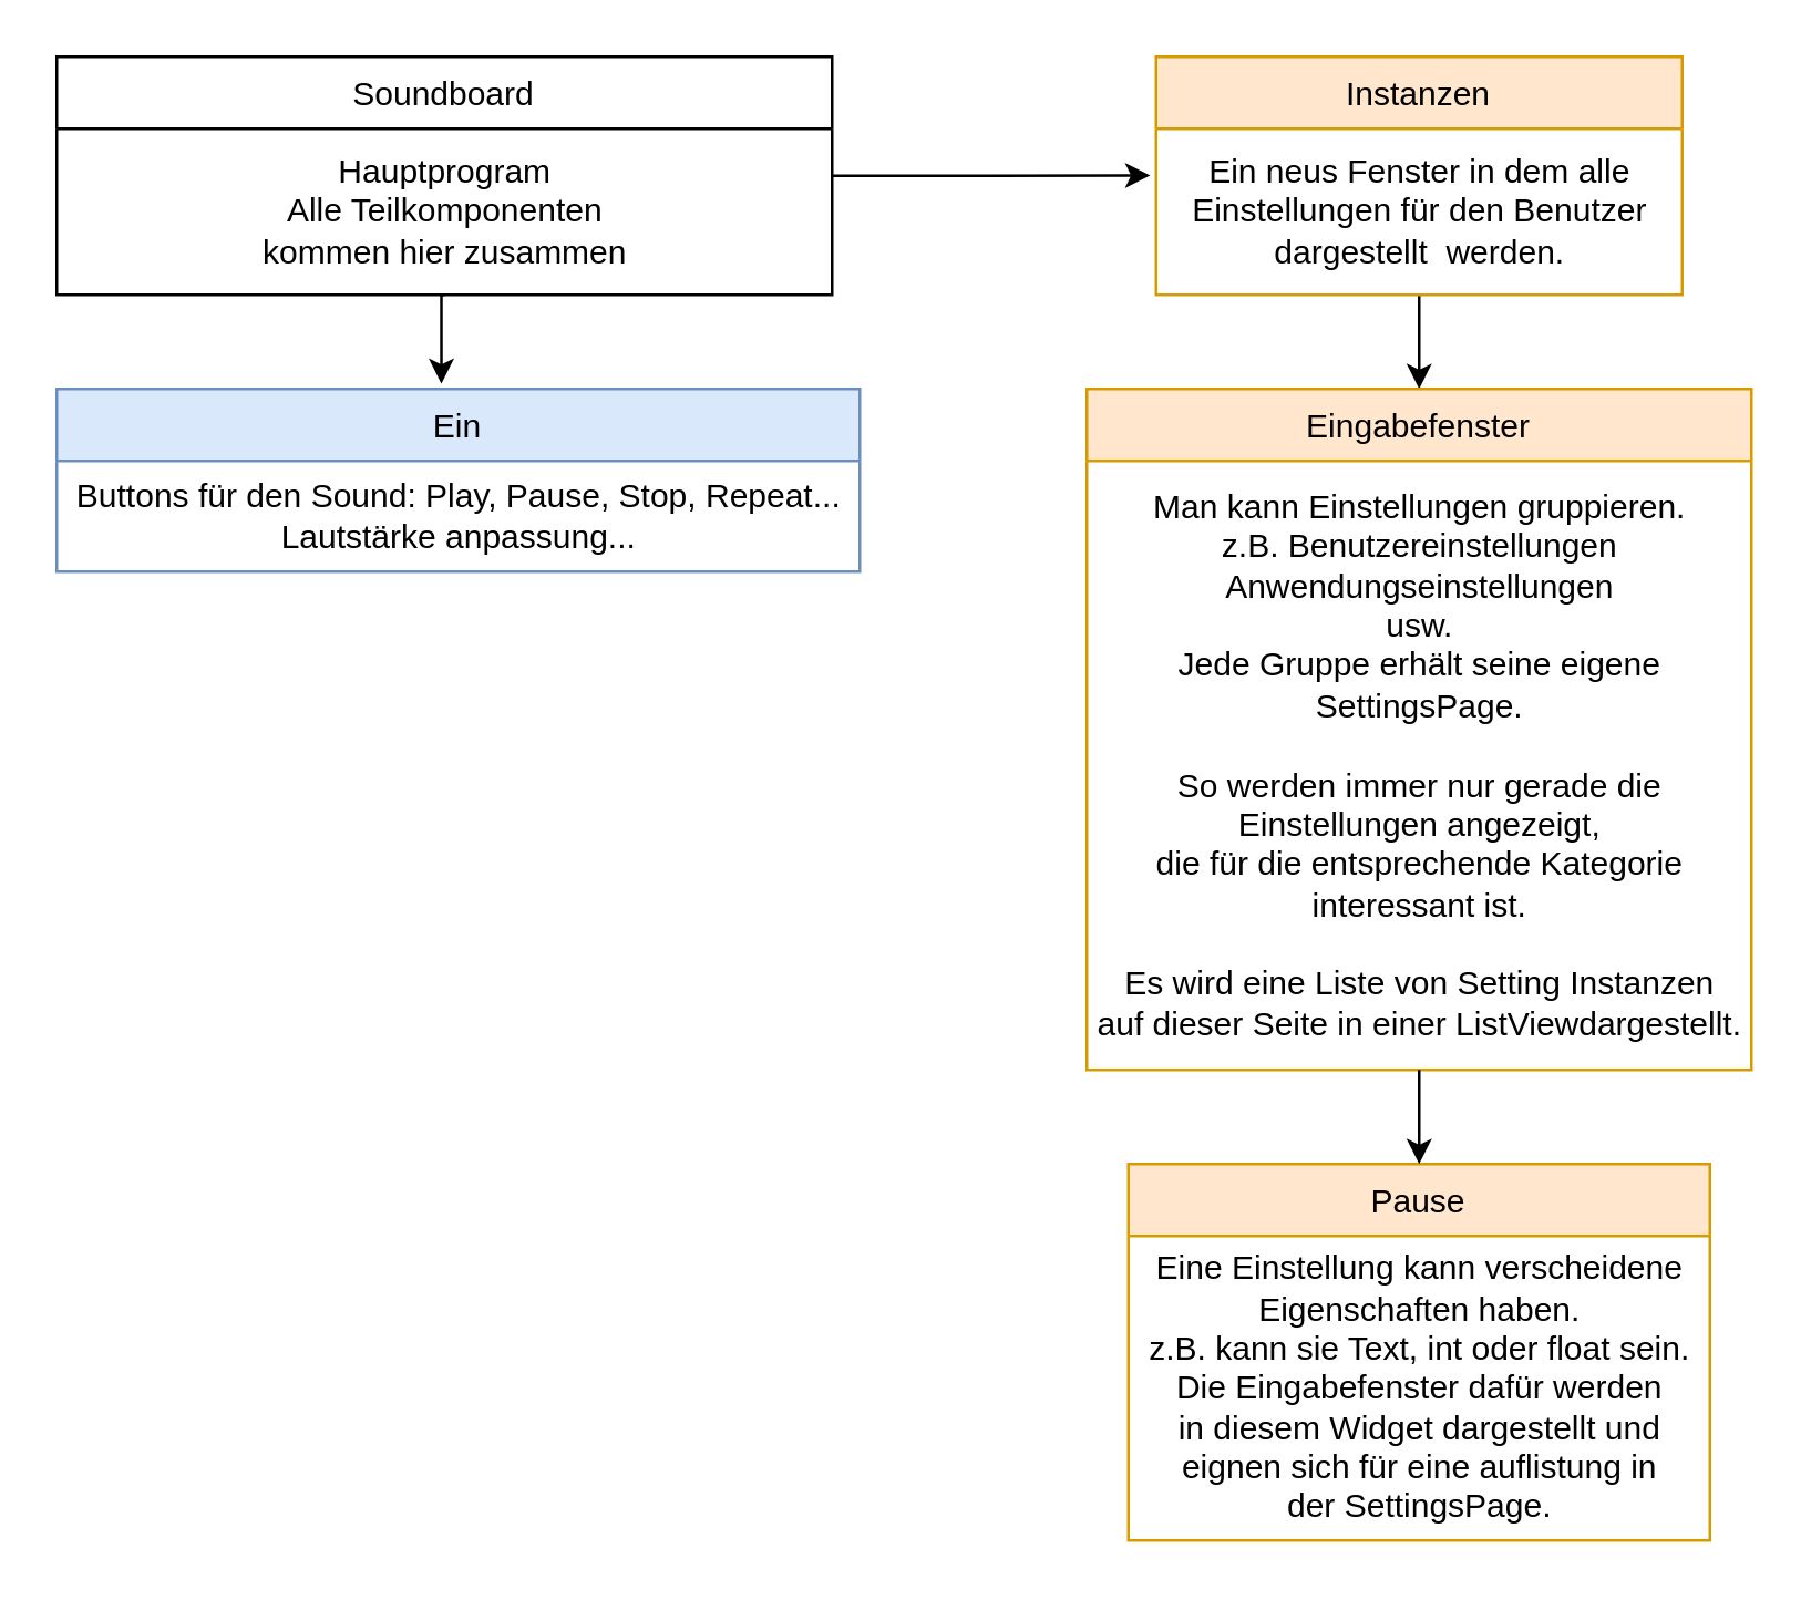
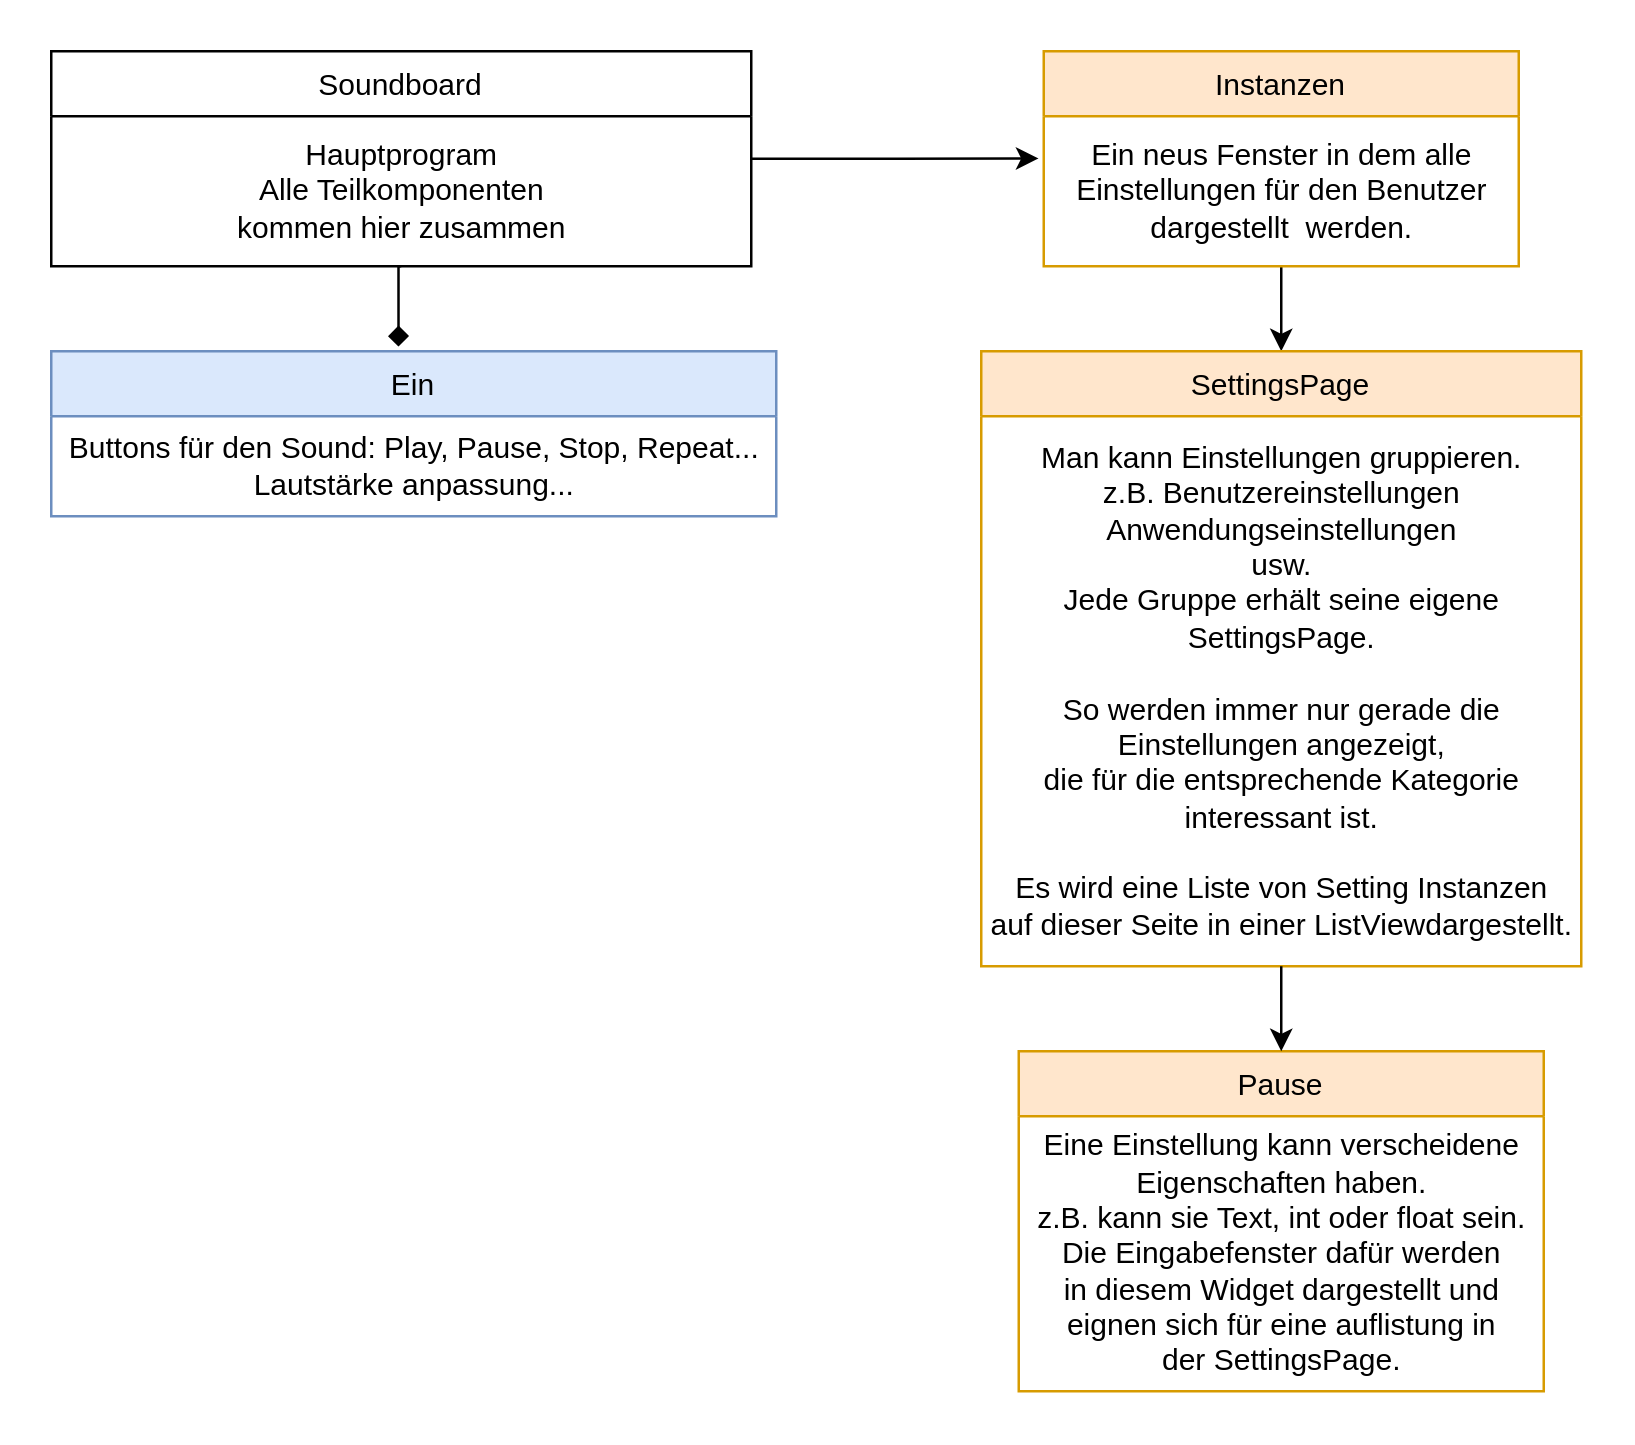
- <mxCell id="3" style="edgeStyle=orthogonalEdgeStyle;rounded=0;orthogonalLoop=1;jettySize=auto;html=1;exitX=0.5;exitY=1;exitDx=0;exitDy=0;entryX=0.479;entryY=-0.028;entryDx=0;entryDy=0;entryPerimeter=0;" edge="1" parent="1" source="4" target="14"><mxGeometry relative="1" as="geometry" /></mxCell>
+ <mxCell id="3" style="edgeStyle=orthogonalEdgeStyle;rounded=0;orthogonalLoop=1;jettySize=auto;html=1;exitX=0.5;exitY=1;exitDx=0;exitDy=0;entryX=0.479;entryY=-0.028;entryDx=0;entryDy=0;entryPerimeter=0;endArrow=diamond;" edge="1" parent="1" source="4" target="14"><mxGeometry relative="1" as="geometry" /></mxCell>
- <mxCell id="11" value="Eingabefenster" style="swimlane;fontStyle=0;childLayout=stackLayout;horizontal=1;startSize=26;fillColor=#ffe6cc;horizontalStack=0;resizeParent=1;resizeParentMax=0;resizeLast=0;collapsible=1;marginBottom=0;strokeColor=#d79b00;" vertex="1" parent="1"><mxGeometry x="392" y="140" width="240" height="246" as="geometry" /></mxCell>
+ <mxCell id="11" value="SettingsPage" style="swimlane;fontStyle=0;childLayout=stackLayout;horizontal=1;startSize=26;fillColor=#ffe6cc;horizontalStack=0;resizeParent=1;resizeParentMax=0;resizeLast=0;collapsible=1;marginBottom=0;strokeColor=#d79b00;" vertex="1" parent="1"><mxGeometry x="392" y="140" width="240" height="246" as="geometry" /></mxCell>
